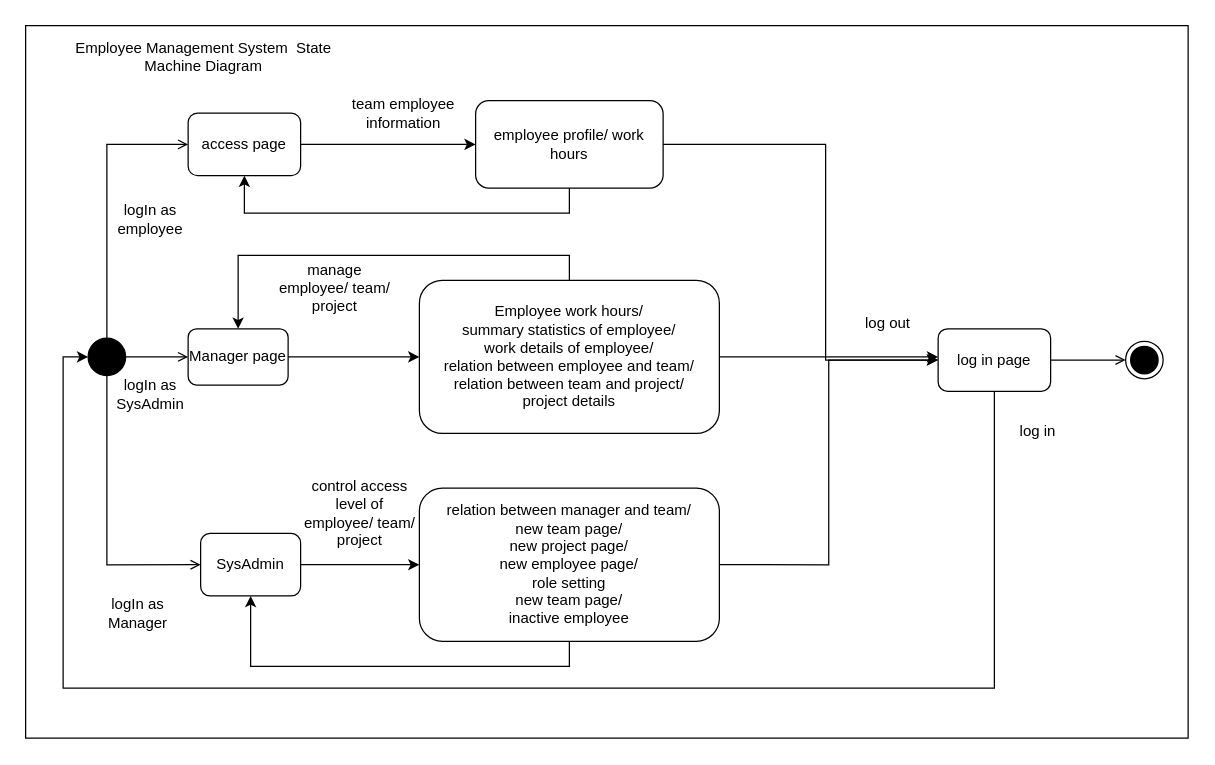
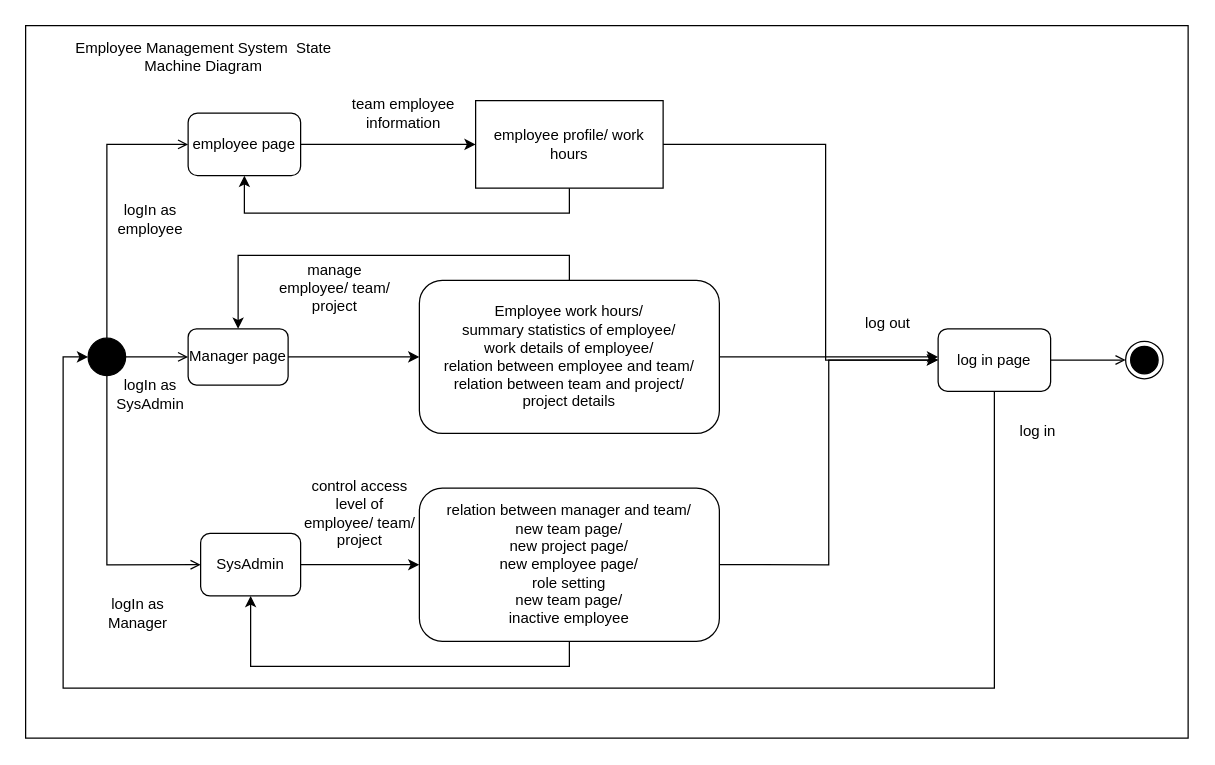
- <mxCell id="8" value="access page" style="rounded=1;whiteSpace=wrap;html=1;strokeColor=#000000;fillColor=none;sketch=0;" vertex="1" parent="1"><mxGeometry x="150" y="90" width="90" height="50" as="geometry" /></mxCell>
+ <mxCell id="8" value="employee page" style="rounded=1;whiteSpace=wrap;html=1;strokeColor=#000000;fillColor=none;sketch=0;" vertex="1" parent="1"><mxGeometry x="150" y="90" width="90" height="50" as="geometry" /></mxCell>
- <mxCell id="19" value="employee profile/&amp;nbsp;work hours" style="rounded=1;whiteSpace=wrap;html=1;strokeColor=#000000;fillColor=none;sketch=0;" vertex="1" parent="1"><mxGeometry x="380" y="80" width="150" height="70" as="geometry" /></mxCell>
+ <mxCell id="19" value="employee profile/&amp;nbsp;work hours" style="whiteSpace=wrap;html=1;strokeColor=#000000;fillColor=none;sketch=0;rounded=0;" vertex="1" parent="1"><mxGeometry x="380" y="80" width="150" height="70" as="geometry" /></mxCell>
